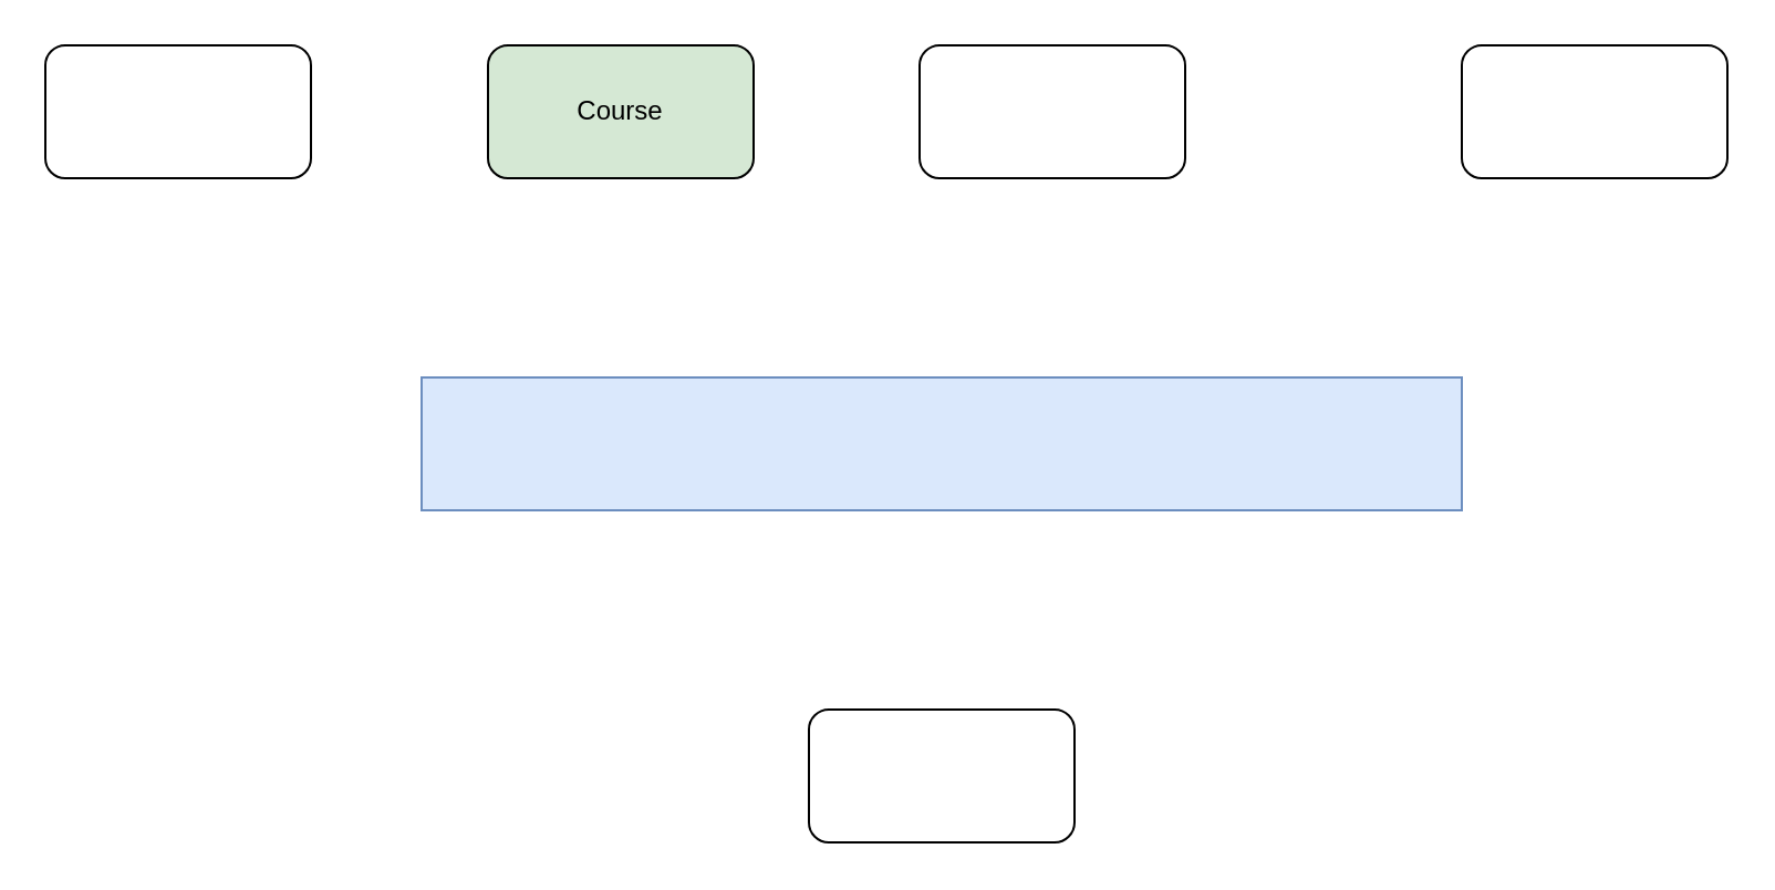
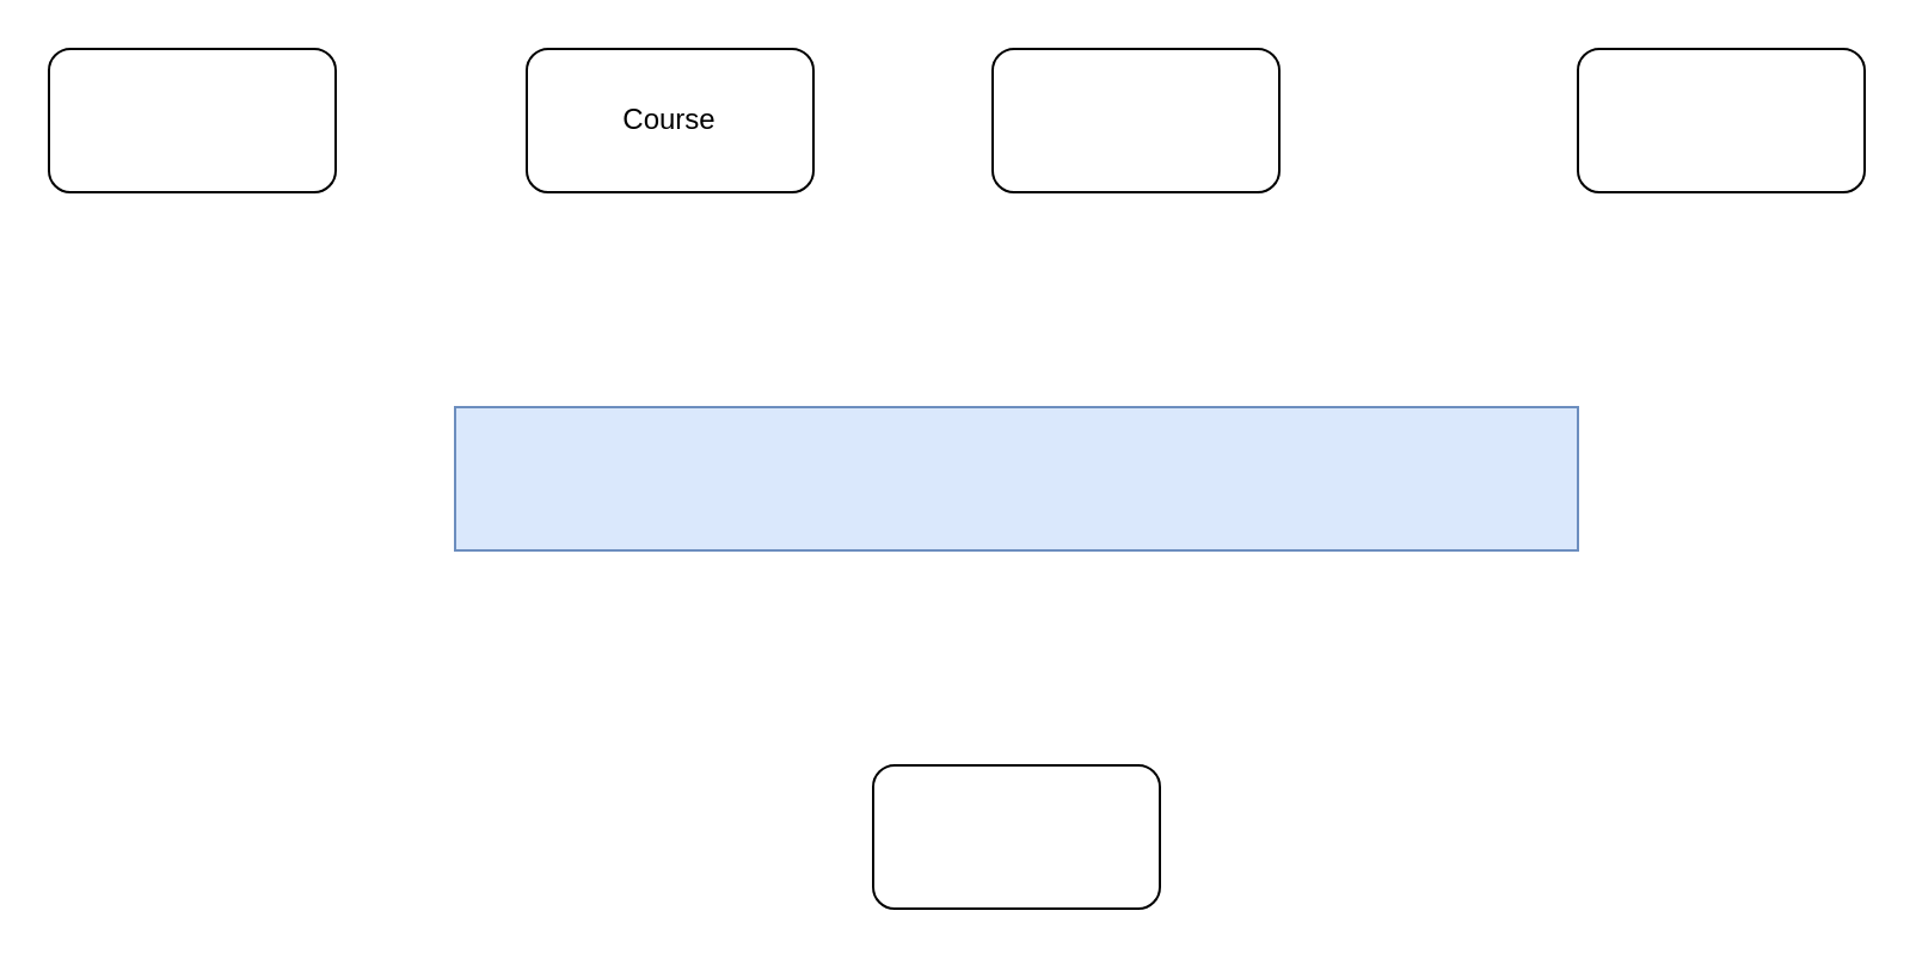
- <mxCell id="3" value="Course" style="rounded=1;whiteSpace=wrap;html=1;fillColor=#d5e8d4;" vertex="1" parent="1"><mxGeometry x="220" y="20" width="120" height="60" as="geometry" /></mxCell>
+ <mxCell id="3" value="Course" style="rounded=1;whiteSpace=wrap;html=1;" vertex="1" parent="1"><mxGeometry x="220" y="20" width="120" height="60" as="geometry" /></mxCell>
